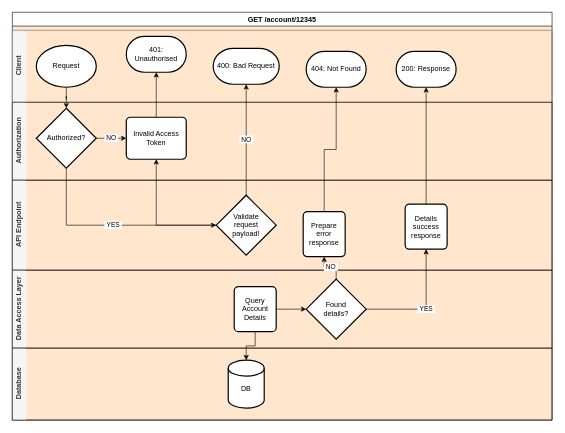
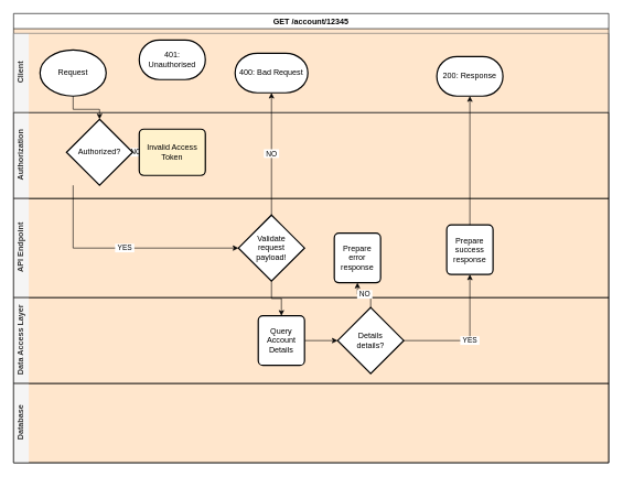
- <mxCell id="7" value="404: Not Found" style="strokeWidth=2;html=1;shape=mxgraph.flowchart.terminator;whiteSpace=wrap;" parent="3" vertex="1"><mxGeometry x="490" y="35" width="100" height="60" as="geometry" /></mxCell>
- <mxCell id="18" style="edgeStyle=orthogonalEdgeStyle;rounded=0;orthogonalLoop=1;jettySize=auto;html=1;entryX=0.5;entryY=1;entryDx=0;entryDy=0;entryPerimeter=0;" parent="2" source="12" target="5" edge="1"><mxGeometry relative="1" as="geometry" /></mxCell>
- <mxCell id="11" value="Authorized?" style="strokeWidth=2;html=1;shape=mxgraph.flowchart.decision;whiteSpace=wrap;" parent="9" vertex="1"><mxGeometry x="40" y="10" width="100" height="100" as="geometry" /></mxCell>
+ <mxCell id="11" value="Authorized?" style="strokeWidth=2;html=1;shape=mxgraph.flowchart.decision;whiteSpace=wrap;" parent="9" vertex="1"><mxGeometry x="80" y="10" width="100" height="100" as="geometry" /></mxCell>
- <mxCell id="12" value="Invalid Access Token" style="rounded=1;whiteSpace=wrap;html=1;absoluteArcSize=1;arcSize=14;strokeWidth=2;" parent="9" vertex="1"><mxGeometry x="190" y="25" width="100" height="70" as="geometry" /></mxCell>
+ <mxCell id="12" value="Invalid Access Token" style="rounded=1;whiteSpace=wrap;html=1;absoluteArcSize=1;arcSize=14;strokeWidth=2;fillColor=#fff2cc;" parent="9" vertex="1"><mxGeometry x="190" y="25" width="100" height="70" as="geometry" /></mxCell>
- <mxCell id="29" style="edgeStyle=orthogonalEdgeStyle;rounded=0;orthogonalLoop=1;jettySize=auto;html=1;entryX=0.5;entryY=1;entryDx=0;entryDy=0;entryPerimeter=0;" edge="1" parent="2" source="15" target="7"><mxGeometry relative="1" as="geometry" /></mxCell>
- <mxCell id="28" style="edgeStyle=orthogonalEdgeStyle;rounded=0;orthogonalLoop=1;jettySize=auto;html=1;" edge="1" parent="2" source="14" target="12"><mxGeometry relative="1" as="geometry" /></mxCell>
+ <mxCell id="28" style="edgeStyle=orthogonalEdgeStyle;rounded=0;orthogonalLoop=1;jettySize=auto;html=1;entryX=0.5;entryY=0;entryDx=0;entryDy=0;" edge="1" parent="2" source="14" target="21"><mxGeometry relative="1" as="geometry" /></mxCell>
- <mxCell id="16" value="Details&lt;br&gt;success&lt;br&gt;response" style="rounded=1;whiteSpace=wrap;html=1;absoluteArcSize=1;arcSize=14;strokeWidth=2;shadow=0;glass=0;sketch=0;gradientColor=none;" vertex="1" parent="13"><mxGeometry x="655" y="40" width="70" height="75" as="geometry" /></mxCell>
+ <mxCell id="16" value="Prepare&lt;br&gt;success&lt;br&gt;response" style="rounded=1;whiteSpace=wrap;html=1;absoluteArcSize=1;arcSize=14;strokeWidth=2;shadow=0;glass=0;sketch=0;gradientColor=none;" vertex="1" parent="13"><mxGeometry x="655" y="40" width="70" height="75" as="geometry" /></mxCell>
- <mxCell id="22" value="Found&lt;br&gt;details?" style="strokeWidth=2;html=1;shape=mxgraph.flowchart.decision;whiteSpace=wrap;" vertex="1" parent="19"><mxGeometry x="490" y="15" width="100" height="100" as="geometry" /></mxCell>
+ <mxCell id="22" value="Details&lt;br&gt;details?" style="strokeWidth=2;html=1;shape=mxgraph.flowchart.decision;whiteSpace=wrap;" vertex="1" parent="19"><mxGeometry x="490" y="15" width="100" height="100" as="geometry" /></mxCell>
- <mxCell id="27" style="edgeStyle=orthogonalEdgeStyle;rounded=0;orthogonalLoop=1;jettySize=auto;html=1;" edge="1" parent="2" source="21" target="25"><mxGeometry relative="1" as="geometry" /></mxCell>
- <mxCell id="25" value="&lt;br&gt;DB" style="strokeWidth=2;html=1;shape=mxgraph.flowchart.database;whiteSpace=wrap;rounded=0;shadow=0;glass=0;sketch=0;gradientColor=none;" vertex="1" parent="24"><mxGeometry x="360" y="20" width="60" height="80" as="geometry" /></mxCell>
